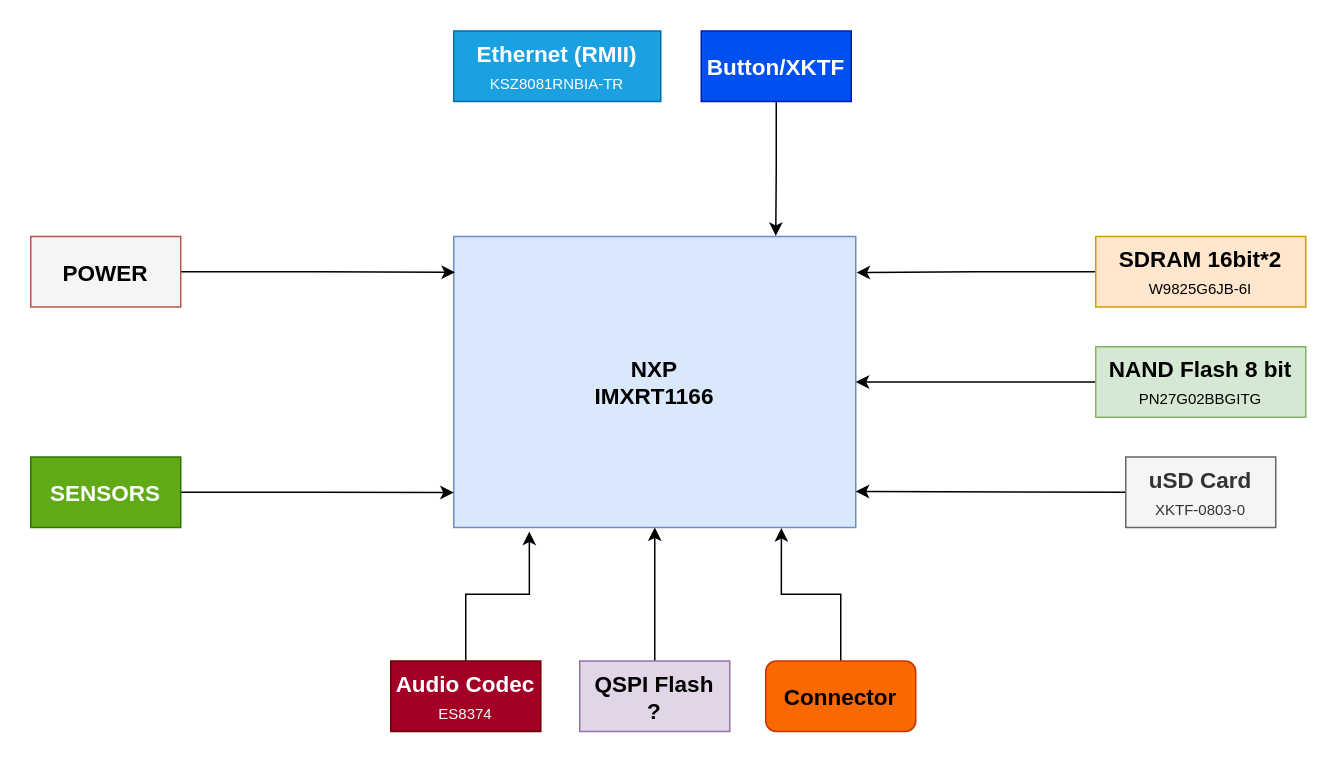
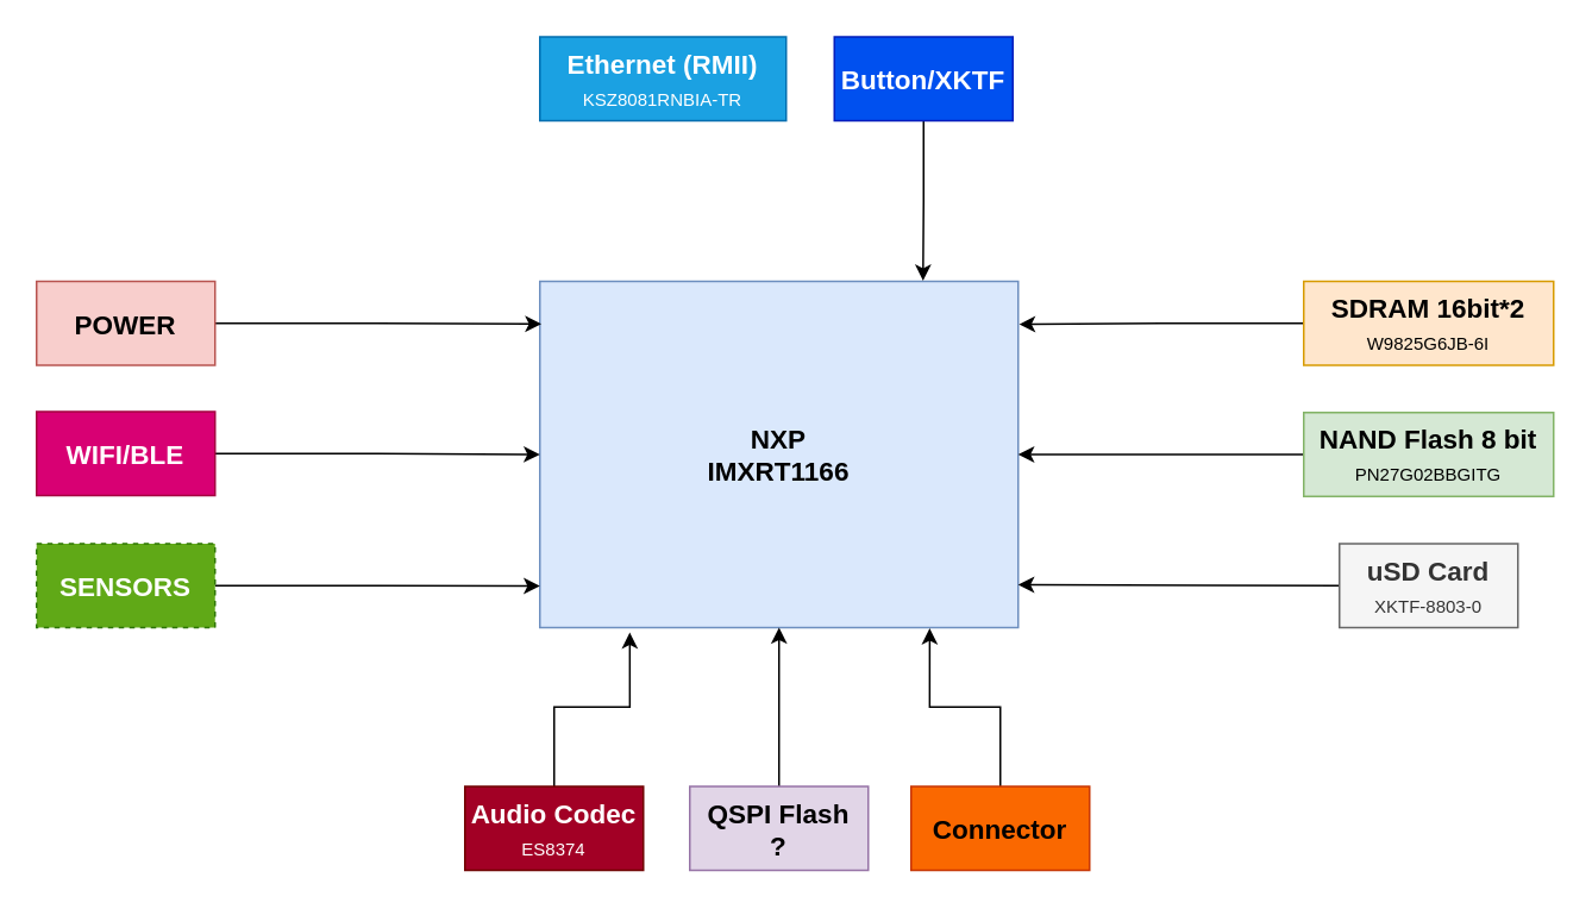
- <mxCell id="4" value="&lt;b&gt;POWER&lt;/b&gt;" style="rounded=0;whiteSpace=wrap;html=1;fontSize=15;fillColor=#f5f5f5;strokeColor=#b85450;" vertex="1" parent="1"><mxGeometry x="20" y="157" width="100" height="47" as="geometry" /></mxCell>
+ <mxCell id="4" value="&lt;b&gt;POWER&lt;/b&gt;" style="rounded=0;whiteSpace=wrap;html=1;fontSize=15;fillColor=#f8cecc;strokeColor=#b85450;" vertex="1" parent="1"><mxGeometry x="20" y="157" width="100" height="47" as="geometry" /></mxCell>
+ <mxCell id="6" value="&lt;b&gt;WIFI/BLE&lt;br&gt;&lt;/b&gt;" style="rounded=0;whiteSpace=wrap;html=1;fontSize=15;fillColor=#d80073;strokeColor=#A50040;fontColor=#ffffff;" vertex="1" parent="1"><mxGeometry x="20" y="230" width="100" height="47" as="geometry" /></mxCell>
+ <mxCell id="5" style="edgeStyle=orthogonalEdgeStyle;rounded=0;orthogonalLoop=1;jettySize=auto;html=1;exitX=1;exitY=0.5;exitDx=0;exitDy=0;entryX=0;entryY=0.5;entryDx=0;entryDy=0;fontSize=10;" edge="1" parent="1" source="6" target="2"><mxGeometry relative="1" as="geometry" /></mxCell>
- <mxCell id="8" value="&lt;b&gt;SENSORS&lt;/b&gt;" style="rounded=0;whiteSpace=wrap;html=1;fontSize=15;fillColor=#60a917;strokeColor=#2D7600;fontColor=#ffffff;" vertex="1" parent="1"><mxGeometry x="20" y="304" width="100" height="47" as="geometry" /></mxCell>
+ <mxCell id="8" value="&lt;b&gt;SENSORS&lt;/b&gt;" style="rounded=0;whiteSpace=wrap;html=1;fontSize=15;fillColor=#60a917;strokeColor=#2D7600;fontColor=#ffffff;dashed=1;" vertex="1" parent="1"><mxGeometry x="20" y="304" width="100" height="47" as="geometry" /></mxCell>
- <mxCell id="14" value="&lt;b&gt;uSD Card&lt;br&gt;&lt;/b&gt;&lt;span style=&quot;color: rgb(51 , 51 , 51) ; font-family: &amp;#34;arial&amp;#34; , &amp;#34;helvetica&amp;#34; , sans-serif&quot;&gt;&lt;font style=&quot;font-size: 10px&quot;&gt;XKTF-0803-0&lt;/font&gt;&lt;/span&gt;&lt;b&gt;&lt;br&gt;&lt;/b&gt;" style="rounded=0;whiteSpace=wrap;html=1;fontSize=15;fillColor=#f5f5f5;strokeColor=#666666;fontColor=#333333;" vertex="1" parent="1"><mxGeometry x="750" y="304" width="100" height="47" as="geometry" /></mxCell>
+ <mxCell id="14" value="&lt;b&gt;uSD Card&lt;br&gt;&lt;/b&gt;&lt;span style=&quot;color: rgb(51 , 51 , 51) ; font-family: &amp;#34;arial&amp;#34; , &amp;#34;helvetica&amp;#34; , sans-serif&quot;&gt;&lt;font style=&quot;font-size: 10px&quot;&gt;XKTF-8803-0&lt;/font&gt;&lt;/span&gt;&lt;b&gt;&lt;br&gt;&lt;/b&gt;" style="rounded=0;whiteSpace=wrap;html=1;fontSize=15;fillColor=#f5f5f5;strokeColor=#666666;fontColor=#333333;" vertex="1" parent="1"><mxGeometry x="750" y="304" width="100" height="47" as="geometry" /></mxCell>
- <mxCell id="23" value="&lt;b&gt;Connector&lt;br&gt;&lt;/b&gt;" style="whiteSpace=wrap;html=1;fontSize=15;fillColor=#fa6800;strokeColor=#C73500;fontColor=#000000;rounded=1;" vertex="1" parent="1"><mxGeometry x="510" y="440" width="100" height="47" as="geometry" /></mxCell>
+ <mxCell id="23" value="&lt;b&gt;Connector&lt;br&gt;&lt;/b&gt;" style="rounded=0;whiteSpace=wrap;html=1;fontSize=15;fillColor=#fa6800;strokeColor=#C73500;fontColor=#000000;" vertex="1" parent="1"><mxGeometry x="510" y="440" width="100" height="47" as="geometry" /></mxCell>
